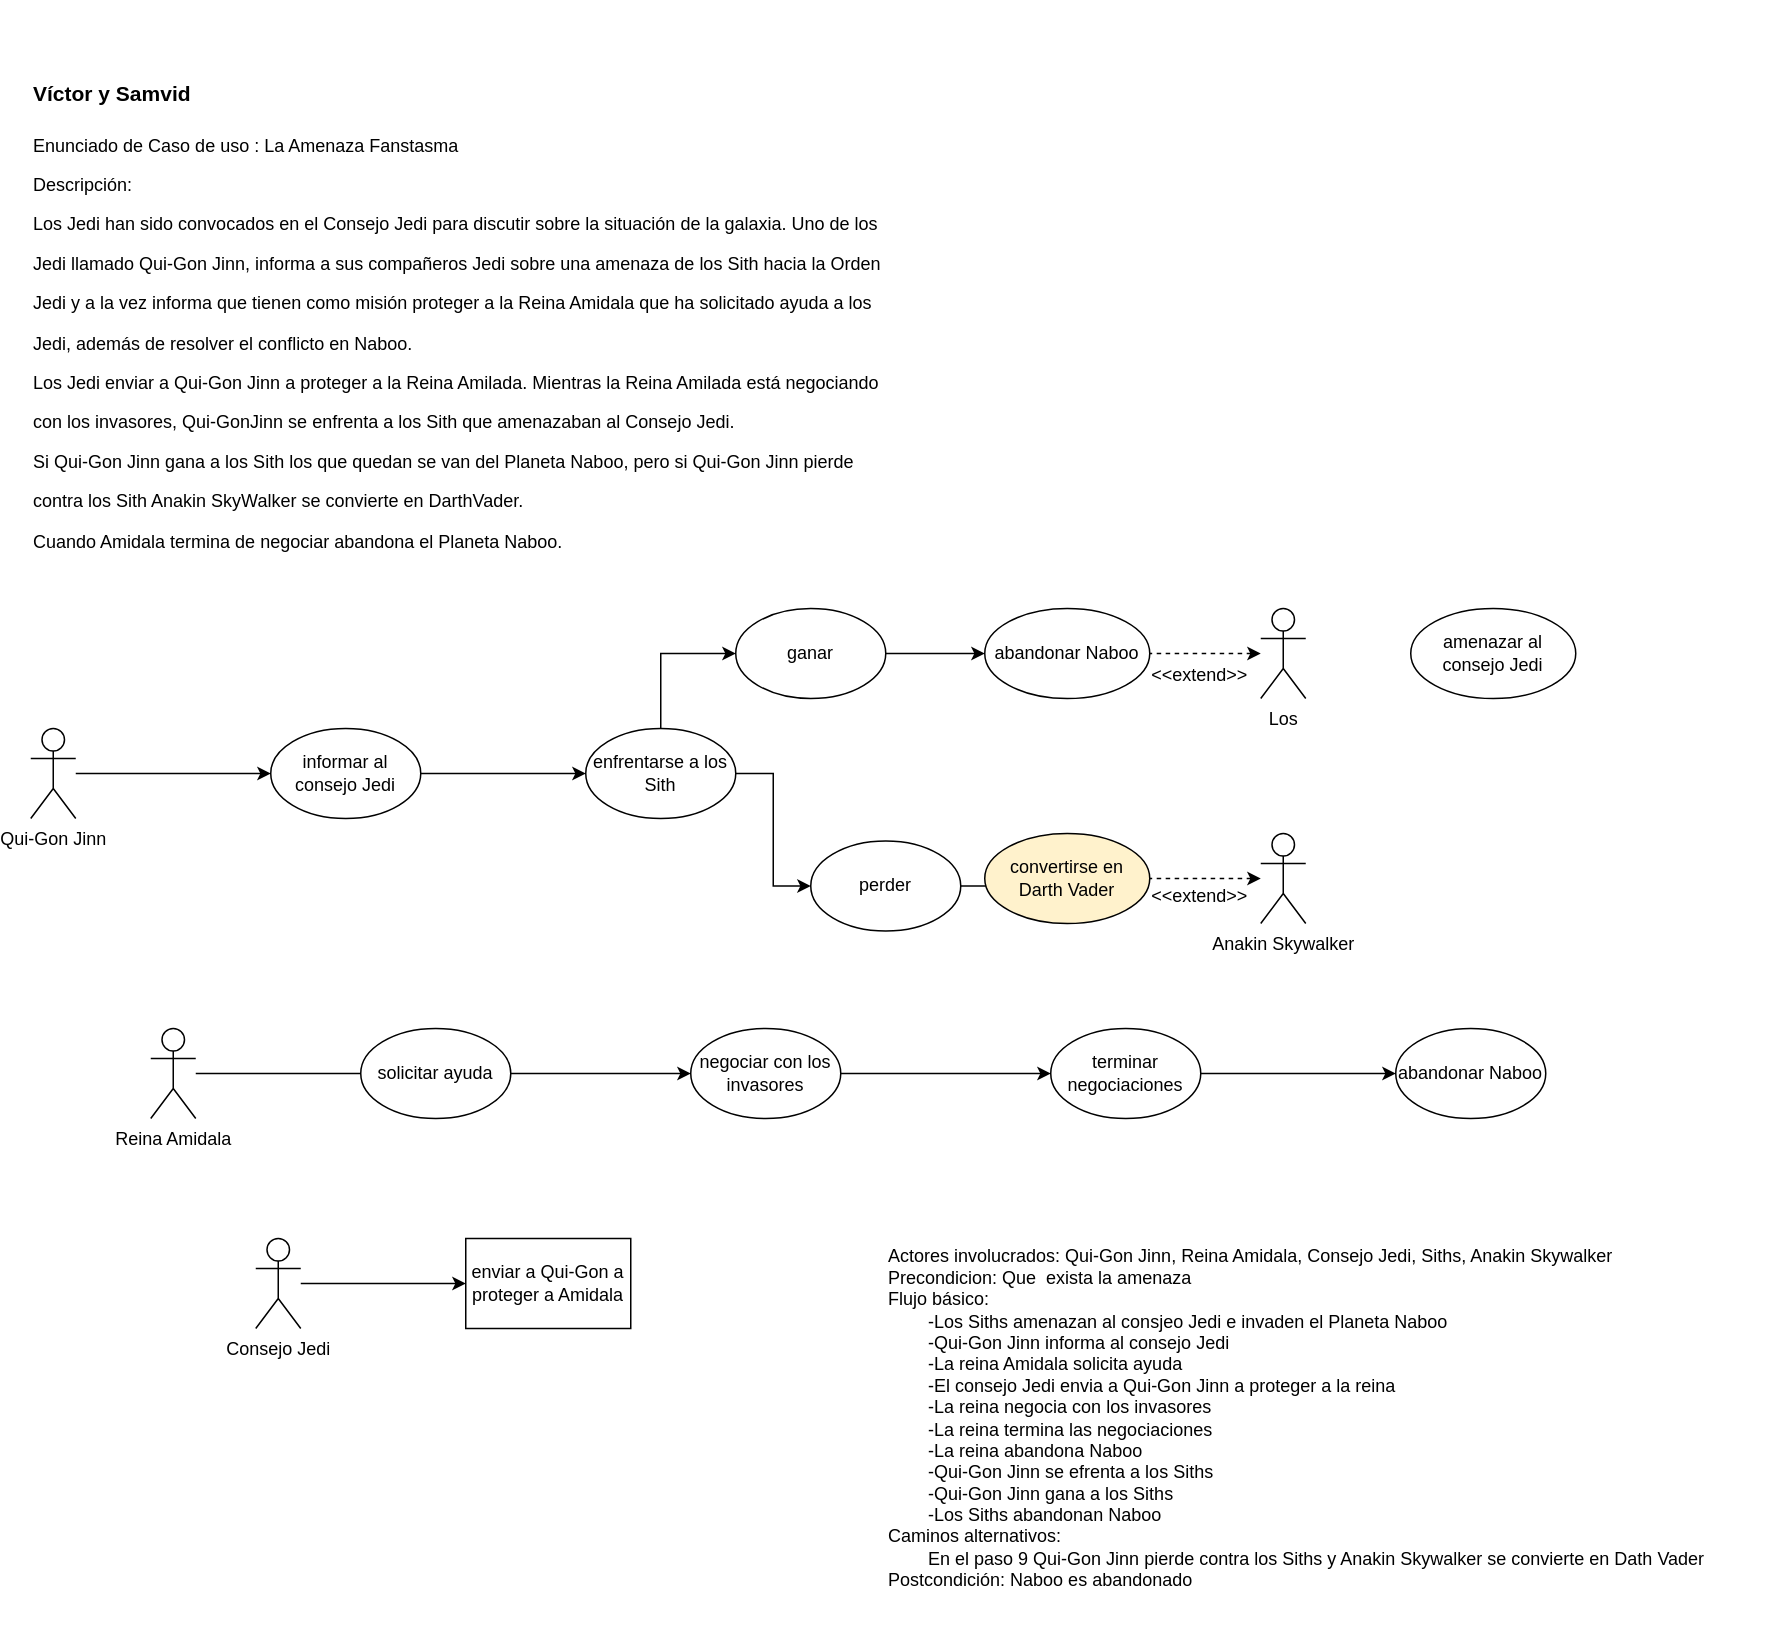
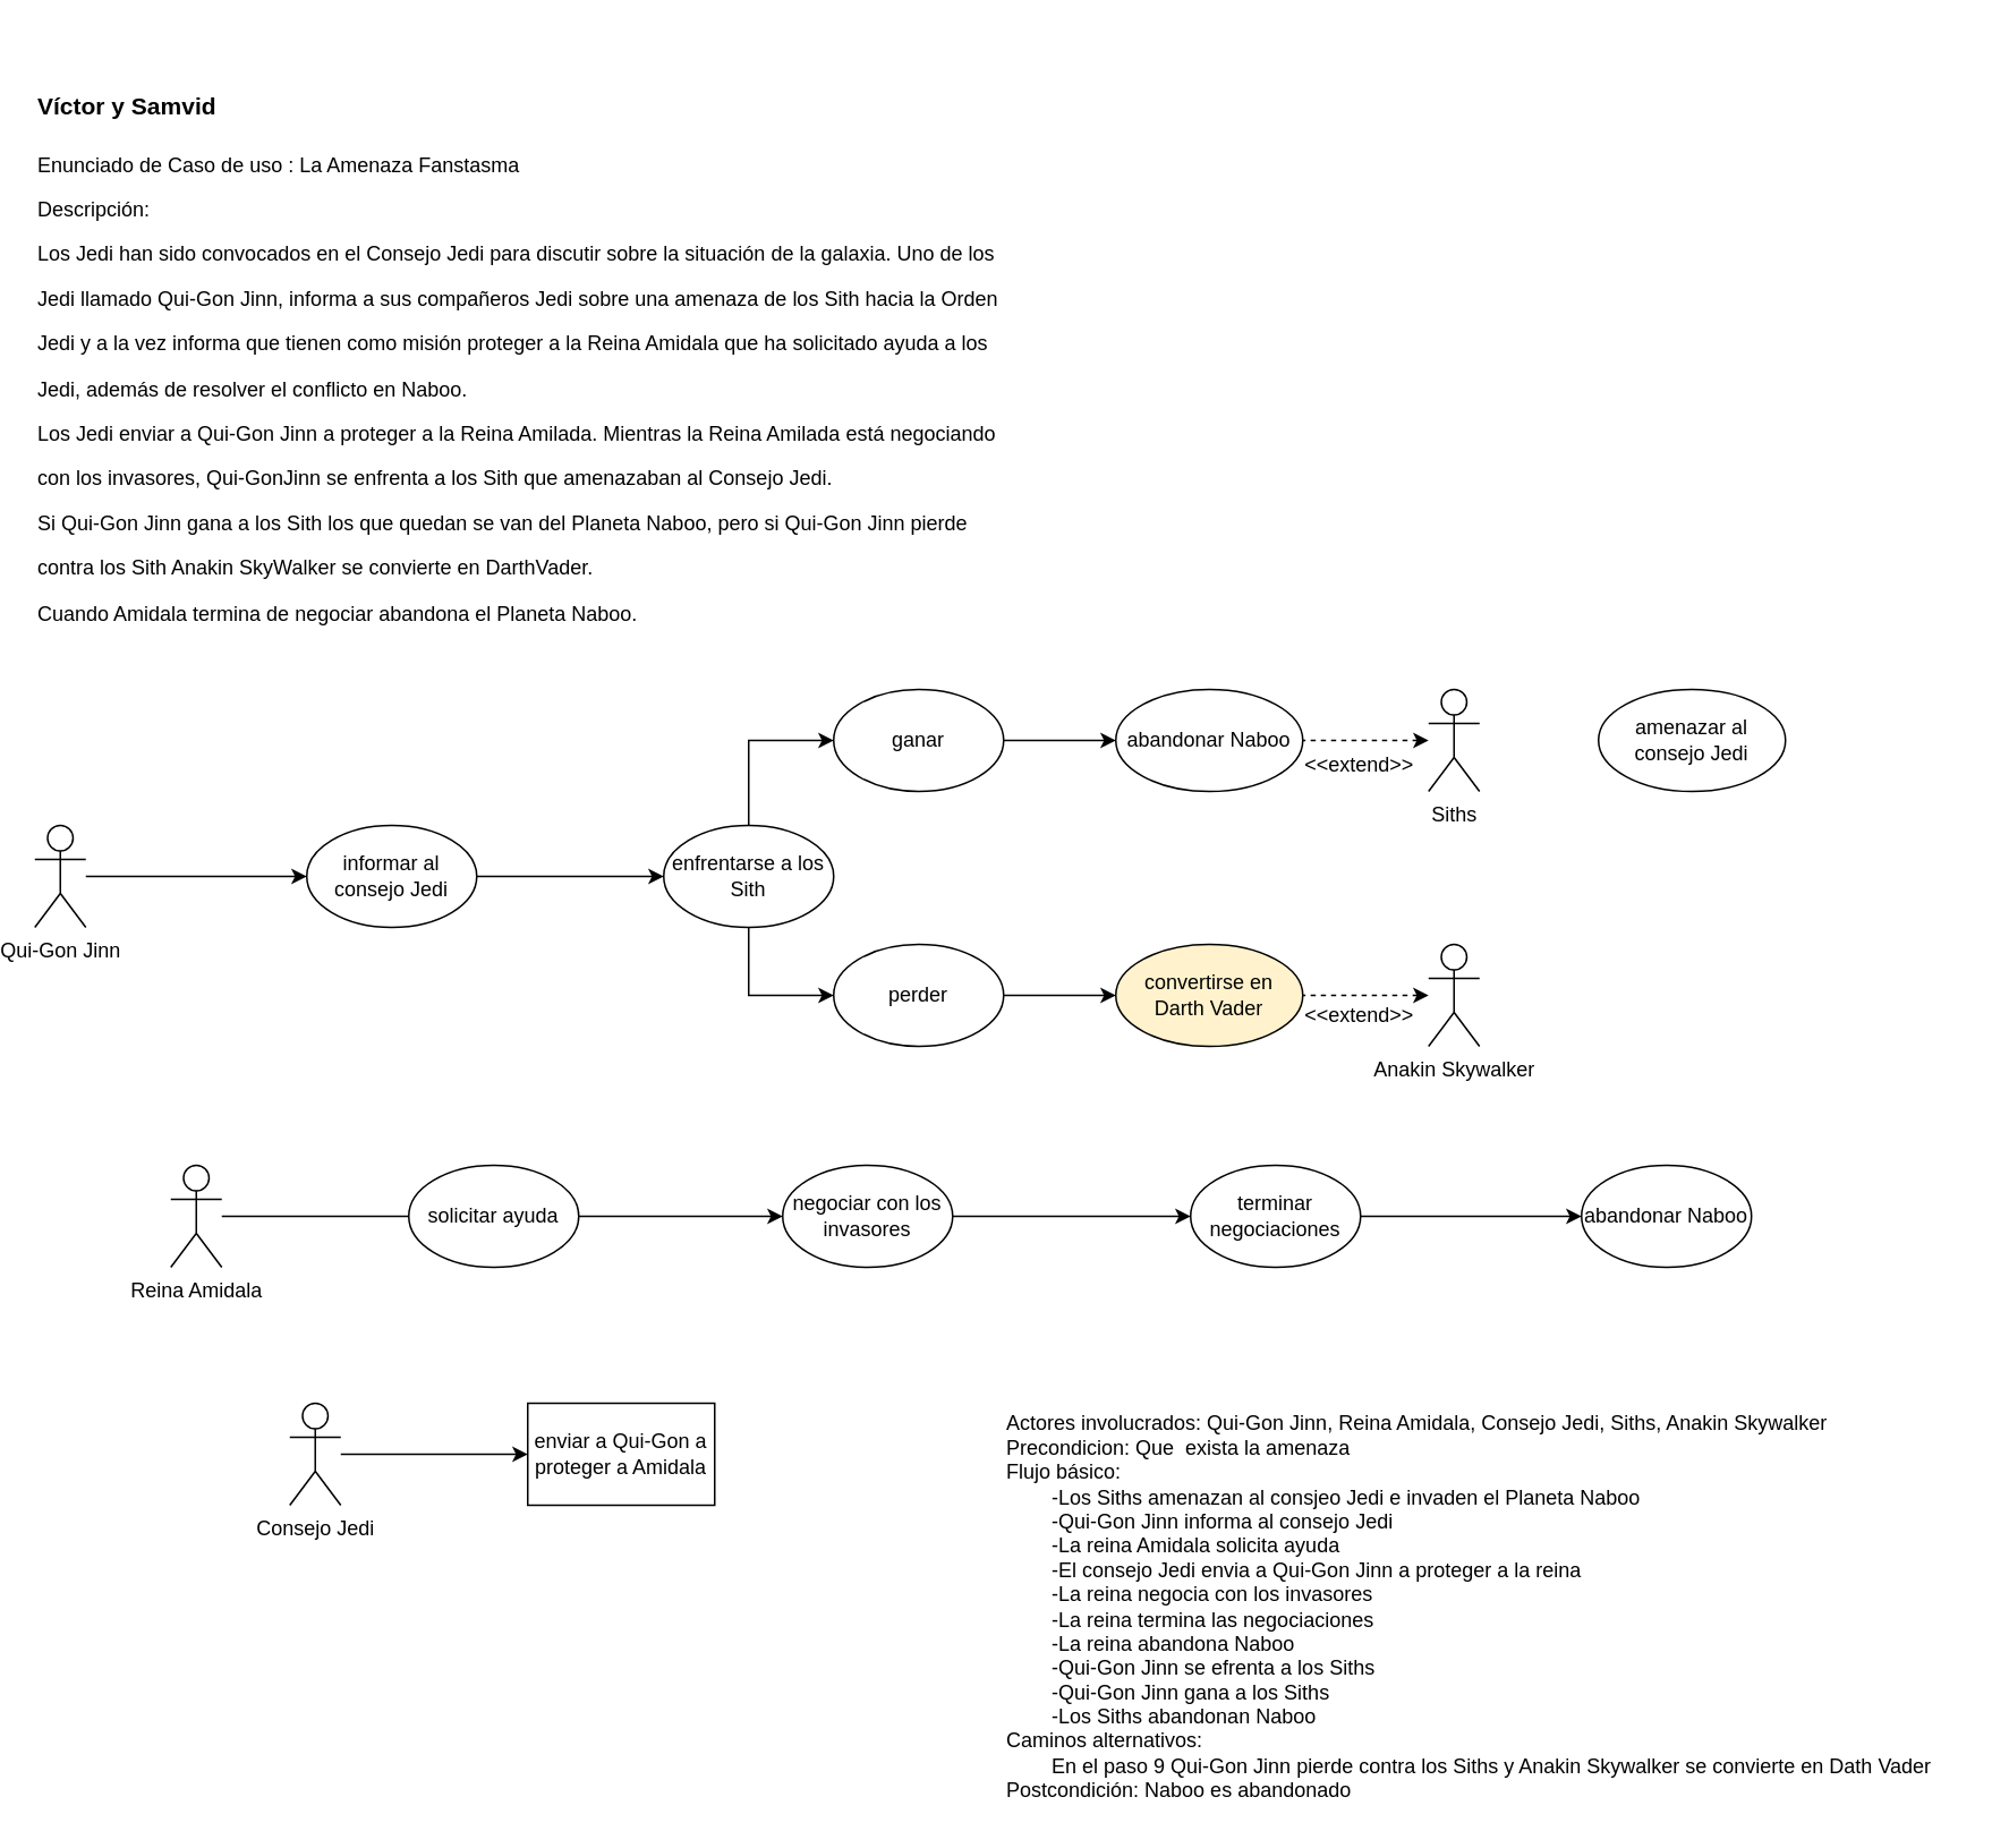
- <mxCell id="24" value="Los" style="shape=umlActor;verticalLabelPosition=bottom;verticalAlign=top;html=1;outlineConnect=0;" parent="1" vertex="1"><mxGeometry x="840" y="405" width="30" height="60" as="geometry" /></mxCell>
+ <mxCell id="24" value="Siths" style="shape=umlActor;verticalLabelPosition=bottom;verticalAlign=top;html=1;outlineConnect=0;" parent="1" vertex="1"><mxGeometry x="840" y="405" width="30" height="60" as="geometry" /></mxCell>
- <mxCell id="22" value="perder" style="ellipse;whiteSpace=wrap;html=1;" parent="1" vertex="1"><mxGeometry x="540" y="560" width="100" height="60" as="geometry" /></mxCell>
+ <mxCell id="22" value="perder" style="ellipse;whiteSpace=wrap;html=1;" parent="1" vertex="1"><mxGeometry x="490" y="555" width="100" height="60" as="geometry" /></mxCell>
